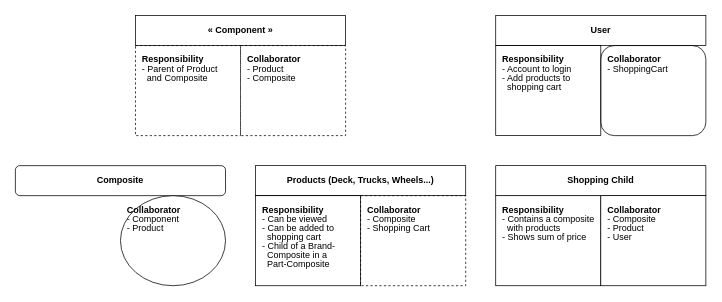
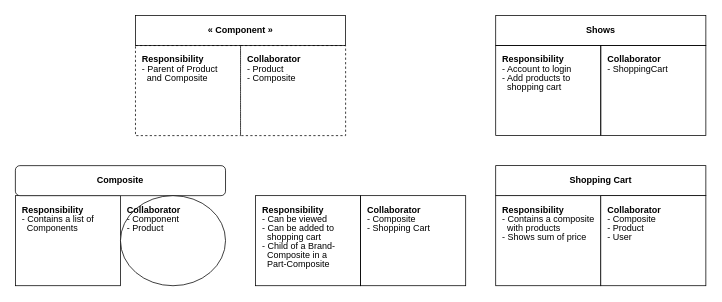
- <mxCell id="4" value="&lt;b&gt;User&lt;/b&gt;" style="rounded=0;whiteSpace=wrap;html=1;labelBackgroundColor=none;pointerEvents=0;fontFamily=Helvetica;fontSize=12;fontColor=default;fillColor=none;gradientColor=none;" parent="2" vertex="1"><mxGeometry width="280" height="40" as="geometry" /></mxCell>
+ <mxCell id="4" value="&lt;b&gt;Shows&lt;/b&gt;" style="rounded=0;whiteSpace=wrap;html=1;labelBackgroundColor=none;pointerEvents=0;fontFamily=Helvetica;fontSize=12;fontColor=default;fillColor=none;gradientColor=none;" parent="2" vertex="1"><mxGeometry width="280" height="40" as="geometry" /></mxCell>
- <mxCell id="5" value="&lt;p style=&quot;line-height: 0&quot;&gt;&lt;b style=&quot;line-height: 0.1&quot;&gt;Collaborator&lt;/b&gt;&lt;/p&gt;&lt;p style=&quot;line-height: 0&quot;&gt;- ShoppingCart&lt;/p&gt;" style="whiteSpace=wrap;html=1;align=left;verticalAlign=top;spacing=2;spacingLeft=7;spacingRight=7;labelBackgroundColor=none;pointerEvents=0;fontFamily=Helvetica;fontSize=12;fontColor=default;fillColor=none;gradientColor=none;rounded=1;" parent="2" vertex="1"><mxGeometry x="140" y="40" width="140" height="120" as="geometry" /></mxCell>
+ <mxCell id="5" value="&lt;p style=&quot;line-height: 0&quot;&gt;&lt;b style=&quot;line-height: 0.1&quot;&gt;Collaborator&lt;/b&gt;&lt;/p&gt;&lt;p style=&quot;line-height: 0&quot;&gt;- ShoppingCart&lt;/p&gt;" style="rounded=0;whiteSpace=wrap;html=1;align=left;verticalAlign=top;spacing=2;spacingLeft=7;spacingRight=7;labelBackgroundColor=none;pointerEvents=0;fontFamily=Helvetica;fontSize=12;fontColor=default;fillColor=none;gradientColor=none;" parent="2" vertex="1"><mxGeometry x="140" y="40" width="140" height="120" as="geometry" /></mxCell>
- <mxCell id="12" value="&lt;b&gt;Products (Deck, Trucks, Wheels...)&lt;/b&gt;" style="rounded=0;whiteSpace=wrap;html=1;labelBackgroundColor=none;pointerEvents=0;fontFamily=Helvetica;fontSize=12;fontColor=default;fillColor=none;gradientColor=none;" parent="10" vertex="1"><mxGeometry width="280" height="40" as="geometry" /></mxCell>
- <mxCell id="20" value="&lt;b&gt;Shopping Child&lt;/b&gt;" style="rounded=0;whiteSpace=wrap;html=1;labelBackgroundColor=none;pointerEvents=0;fontFamily=Helvetica;fontSize=12;fontColor=default;fillColor=#FFFFFF;gradientColor=none;" parent="18" vertex="1"><mxGeometry width="280" height="40" as="geometry" /></mxCell>
+ <mxCell id="20" value="&lt;b&gt;Shopping Cart&lt;/b&gt;" style="rounded=0;whiteSpace=wrap;html=1;labelBackgroundColor=none;pointerEvents=0;fontFamily=Helvetica;fontSize=12;fontColor=default;fillColor=#FFFFFF;gradientColor=none;" parent="18" vertex="1"><mxGeometry width="280" height="40" as="geometry" /></mxCell>
+ <mxCell id="15" value="&lt;p style=&quot;line-height: 0&quot;&gt;&lt;b style=&quot;line-height: 0.1&quot;&gt;Responsibility&lt;/b&gt;&lt;/p&gt;&lt;p style=&quot;line-height: 0&quot;&gt;- Contains a list of&lt;/p&gt;&lt;p style=&quot;line-height: 0&quot;&gt;&amp;nbsp; Components&lt;/p&gt;" style="rounded=0;whiteSpace=wrap;html=1;align=left;verticalAlign=top;spacing=2;spacingLeft=7;spacingRight=7;labelBackgroundColor=none;pointerEvents=0;fontFamily=Helvetica;fontSize=12;fontColor=default;fillColor=#FFFFFF;gradientColor=none;" parent="14" vertex="1"><mxGeometry y="40" width="140" height="120" as="geometry" /></mxCell>
- <mxCell id="13" value="&lt;p style=&quot;line-height: 0&quot;&gt;&lt;b style=&quot;line-height: 0.1&quot;&gt;Collaborator&lt;/b&gt;&lt;/p&gt;&lt;p style=&quot;line-height: 0&quot;&gt;- Composite&lt;/p&gt;&lt;p style=&quot;line-height: 0&quot;&gt;- Shopping Cart&lt;/p&gt;" style="rounded=0;whiteSpace=wrap;html=1;align=left;verticalAlign=top;spacing=2;spacingLeft=7;spacingRight=7;labelBackgroundColor=none;pointerEvents=0;fontFamily=Helvetica;fontSize=12;fontColor=default;fillColor=none;gradientColor=none;dashed=1;" parent="10" vertex="1"><mxGeometry x="140" y="40" width="140" height="120" as="geometry" /></mxCell>
+ <mxCell id="13" value="&lt;p style=&quot;line-height: 0&quot;&gt;&lt;b style=&quot;line-height: 0.1&quot;&gt;Collaborator&lt;/b&gt;&lt;/p&gt;&lt;p style=&quot;line-height: 0&quot;&gt;- Composite&lt;/p&gt;&lt;p style=&quot;line-height: 0&quot;&gt;- Shopping Cart&lt;/p&gt;" style="rounded=0;whiteSpace=wrap;html=1;align=left;verticalAlign=top;spacing=2;spacingLeft=7;spacingRight=7;labelBackgroundColor=none;pointerEvents=0;fontFamily=Helvetica;fontSize=12;fontColor=default;fillColor=none;gradientColor=none;" parent="10" vertex="1"><mxGeometry x="140" y="40" width="140" height="120" as="geometry" /></mxCell>
